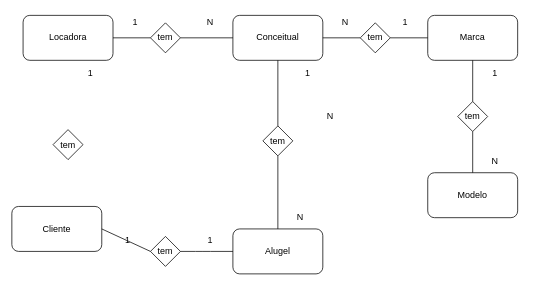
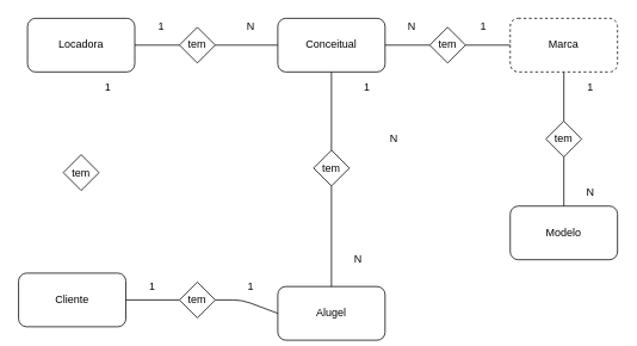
- <mxCell id="3" value="Marca" style="rounded=1;whiteSpace=wrap;html=1;" vertex="1" parent="1"><mxGeometry x="570" y="20" width="120" height="60" as="geometry" /></mxCell>
+ <mxCell id="3" value="Marca" style="rounded=1;whiteSpace=wrap;html=1;dashed=1;" vertex="1" parent="1"><mxGeometry x="570" y="20" width="120" height="60" as="geometry" /></mxCell>
- <mxCell id="2" value="Cliente" style="rounded=1;whiteSpace=wrap;html=1;" vertex="1" parent="1"><mxGeometry x="15" y="275" width="120" height="60" as="geometry" /></mxCell>
+ <mxCell id="2" value="Cliente" style="rounded=1;whiteSpace=wrap;html=1;" vertex="1" parent="1"><mxGeometry x="20" y="305" width="120" height="60" as="geometry" /></mxCell>
- <mxCell id="7" value="Alugel" style="rounded=1;whiteSpace=wrap;html=1;" vertex="1" parent="1"><mxGeometry x="310" y="305" width="120" height="60" as="geometry" /></mxCell>
+ <mxCell id="7" value="Alugel" style="rounded=1;whiteSpace=wrap;html=1;" vertex="1" parent="1"><mxGeometry x="310" y="320" width="120" height="60" as="geometry" /></mxCell>
